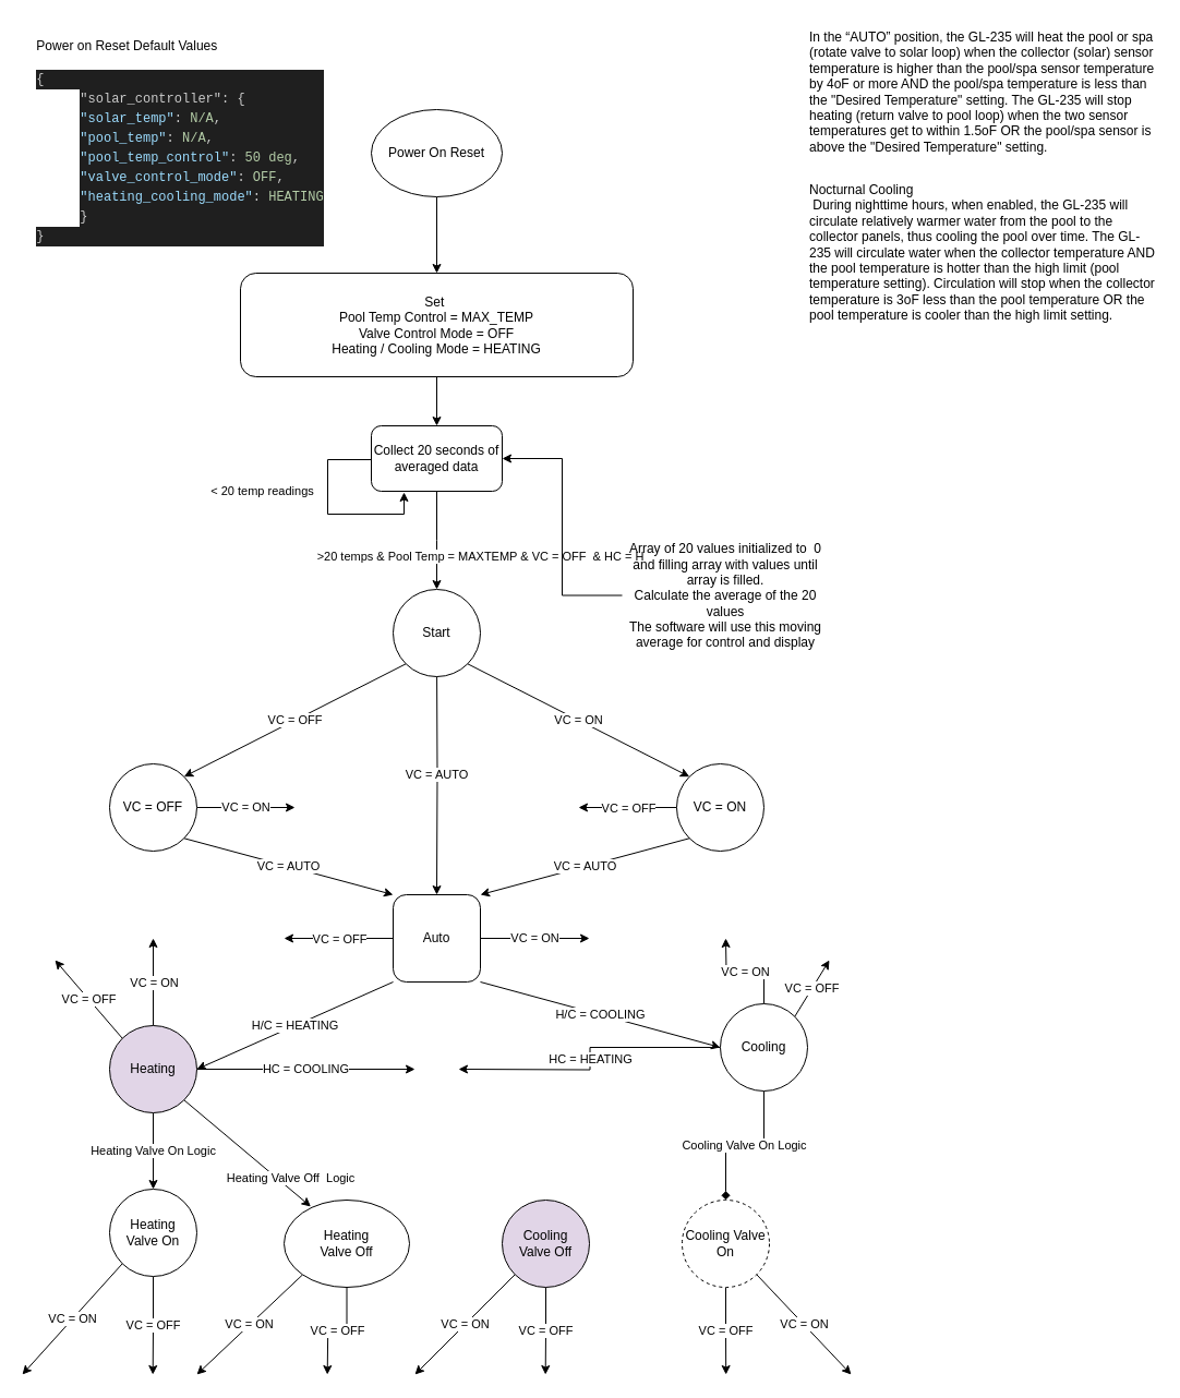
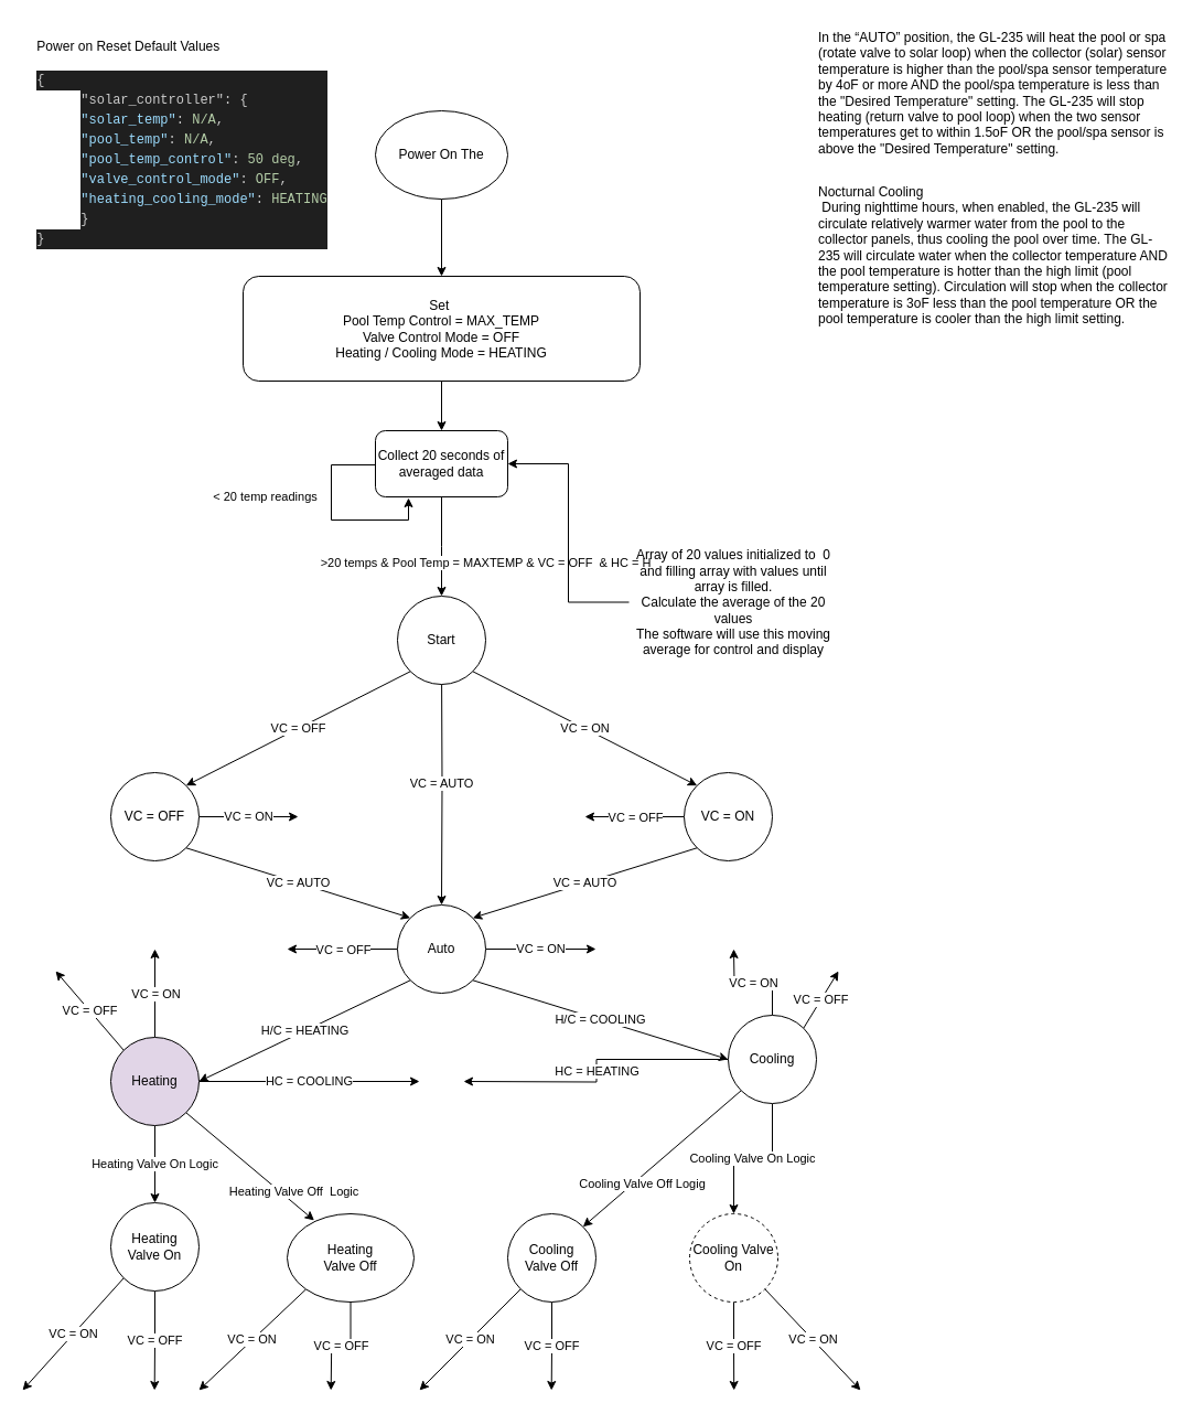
- <mxCell id="7" value="Power On Reset" style="ellipse;whiteSpace=wrap;html=1;" parent="1" vertex="1"><mxGeometry x="340" y="100" width="120" height="80" as="geometry" /></mxCell>
+ <mxCell id="7" value="Power On The" style="ellipse;whiteSpace=wrap;html=1;" parent="1" vertex="1"><mxGeometry x="340" y="100" width="120" height="80" as="geometry" /></mxCell>
- <mxCell id="24" value="Auto" style="whiteSpace=wrap;html=1;aspect=fixed;rounded=1;" parent="1" vertex="1"><mxGeometry x="360" y="820" width="80" height="80" as="geometry" /></mxCell>
+ <mxCell id="24" value="Auto" style="ellipse;whiteSpace=wrap;html=1;aspect=fixed;" parent="1" vertex="1"><mxGeometry x="360" y="820" width="80" height="80" as="geometry" /></mxCell>
+ <mxCell id="35" value="Cooling Valve Off Logig" style="rounded=0;orthogonalLoop=1;jettySize=auto;html=1;exitX=0;exitY=1;exitDx=0;exitDy=0;entryX=1;entryY=0;entryDx=0;entryDy=0;" parent="1" source="37" target="49" edge="1"><mxGeometry x="0.305" y="6" relative="1" as="geometry"><mxPoint as="offset" /></mxGeometry></mxCell>
- <mxCell id="34" value="Cooling Valve On Logic" style="edgeStyle=orthogonalEdgeStyle;rounded=0;orthogonalLoop=1;jettySize=auto;html=1;exitX=0.5;exitY=1;exitDx=0;exitDy=0;endArrow=diamond;" parent="1" source="37" target="43" edge="1"><mxGeometry relative="1" as="geometry" /></mxCell>
+ <mxCell id="34" value="Cooling Valve On Logic" style="edgeStyle=orthogonalEdgeStyle;rounded=0;orthogonalLoop=1;jettySize=auto;html=1;exitX=0.5;exitY=1;exitDx=0;exitDy=0;" parent="1" source="37" target="43" edge="1"><mxGeometry relative="1" as="geometry" /></mxCell>
- <mxCell id="49" value="Cooling&lt;br&gt;Valve Off" style="ellipse;whiteSpace=wrap;html=1;aspect=fixed;fillColor=#e1d5e7;" parent="1" vertex="1"><mxGeometry x="460" y="1100" width="80" height="80" as="geometry" /></mxCell>
+ <mxCell id="49" value="Cooling&lt;br&gt;Valve Off" style="ellipse;whiteSpace=wrap;html=1;aspect=fixed;" parent="1" vertex="1"><mxGeometry x="460" y="1100" width="80" height="80" as="geometry" /></mxCell>
